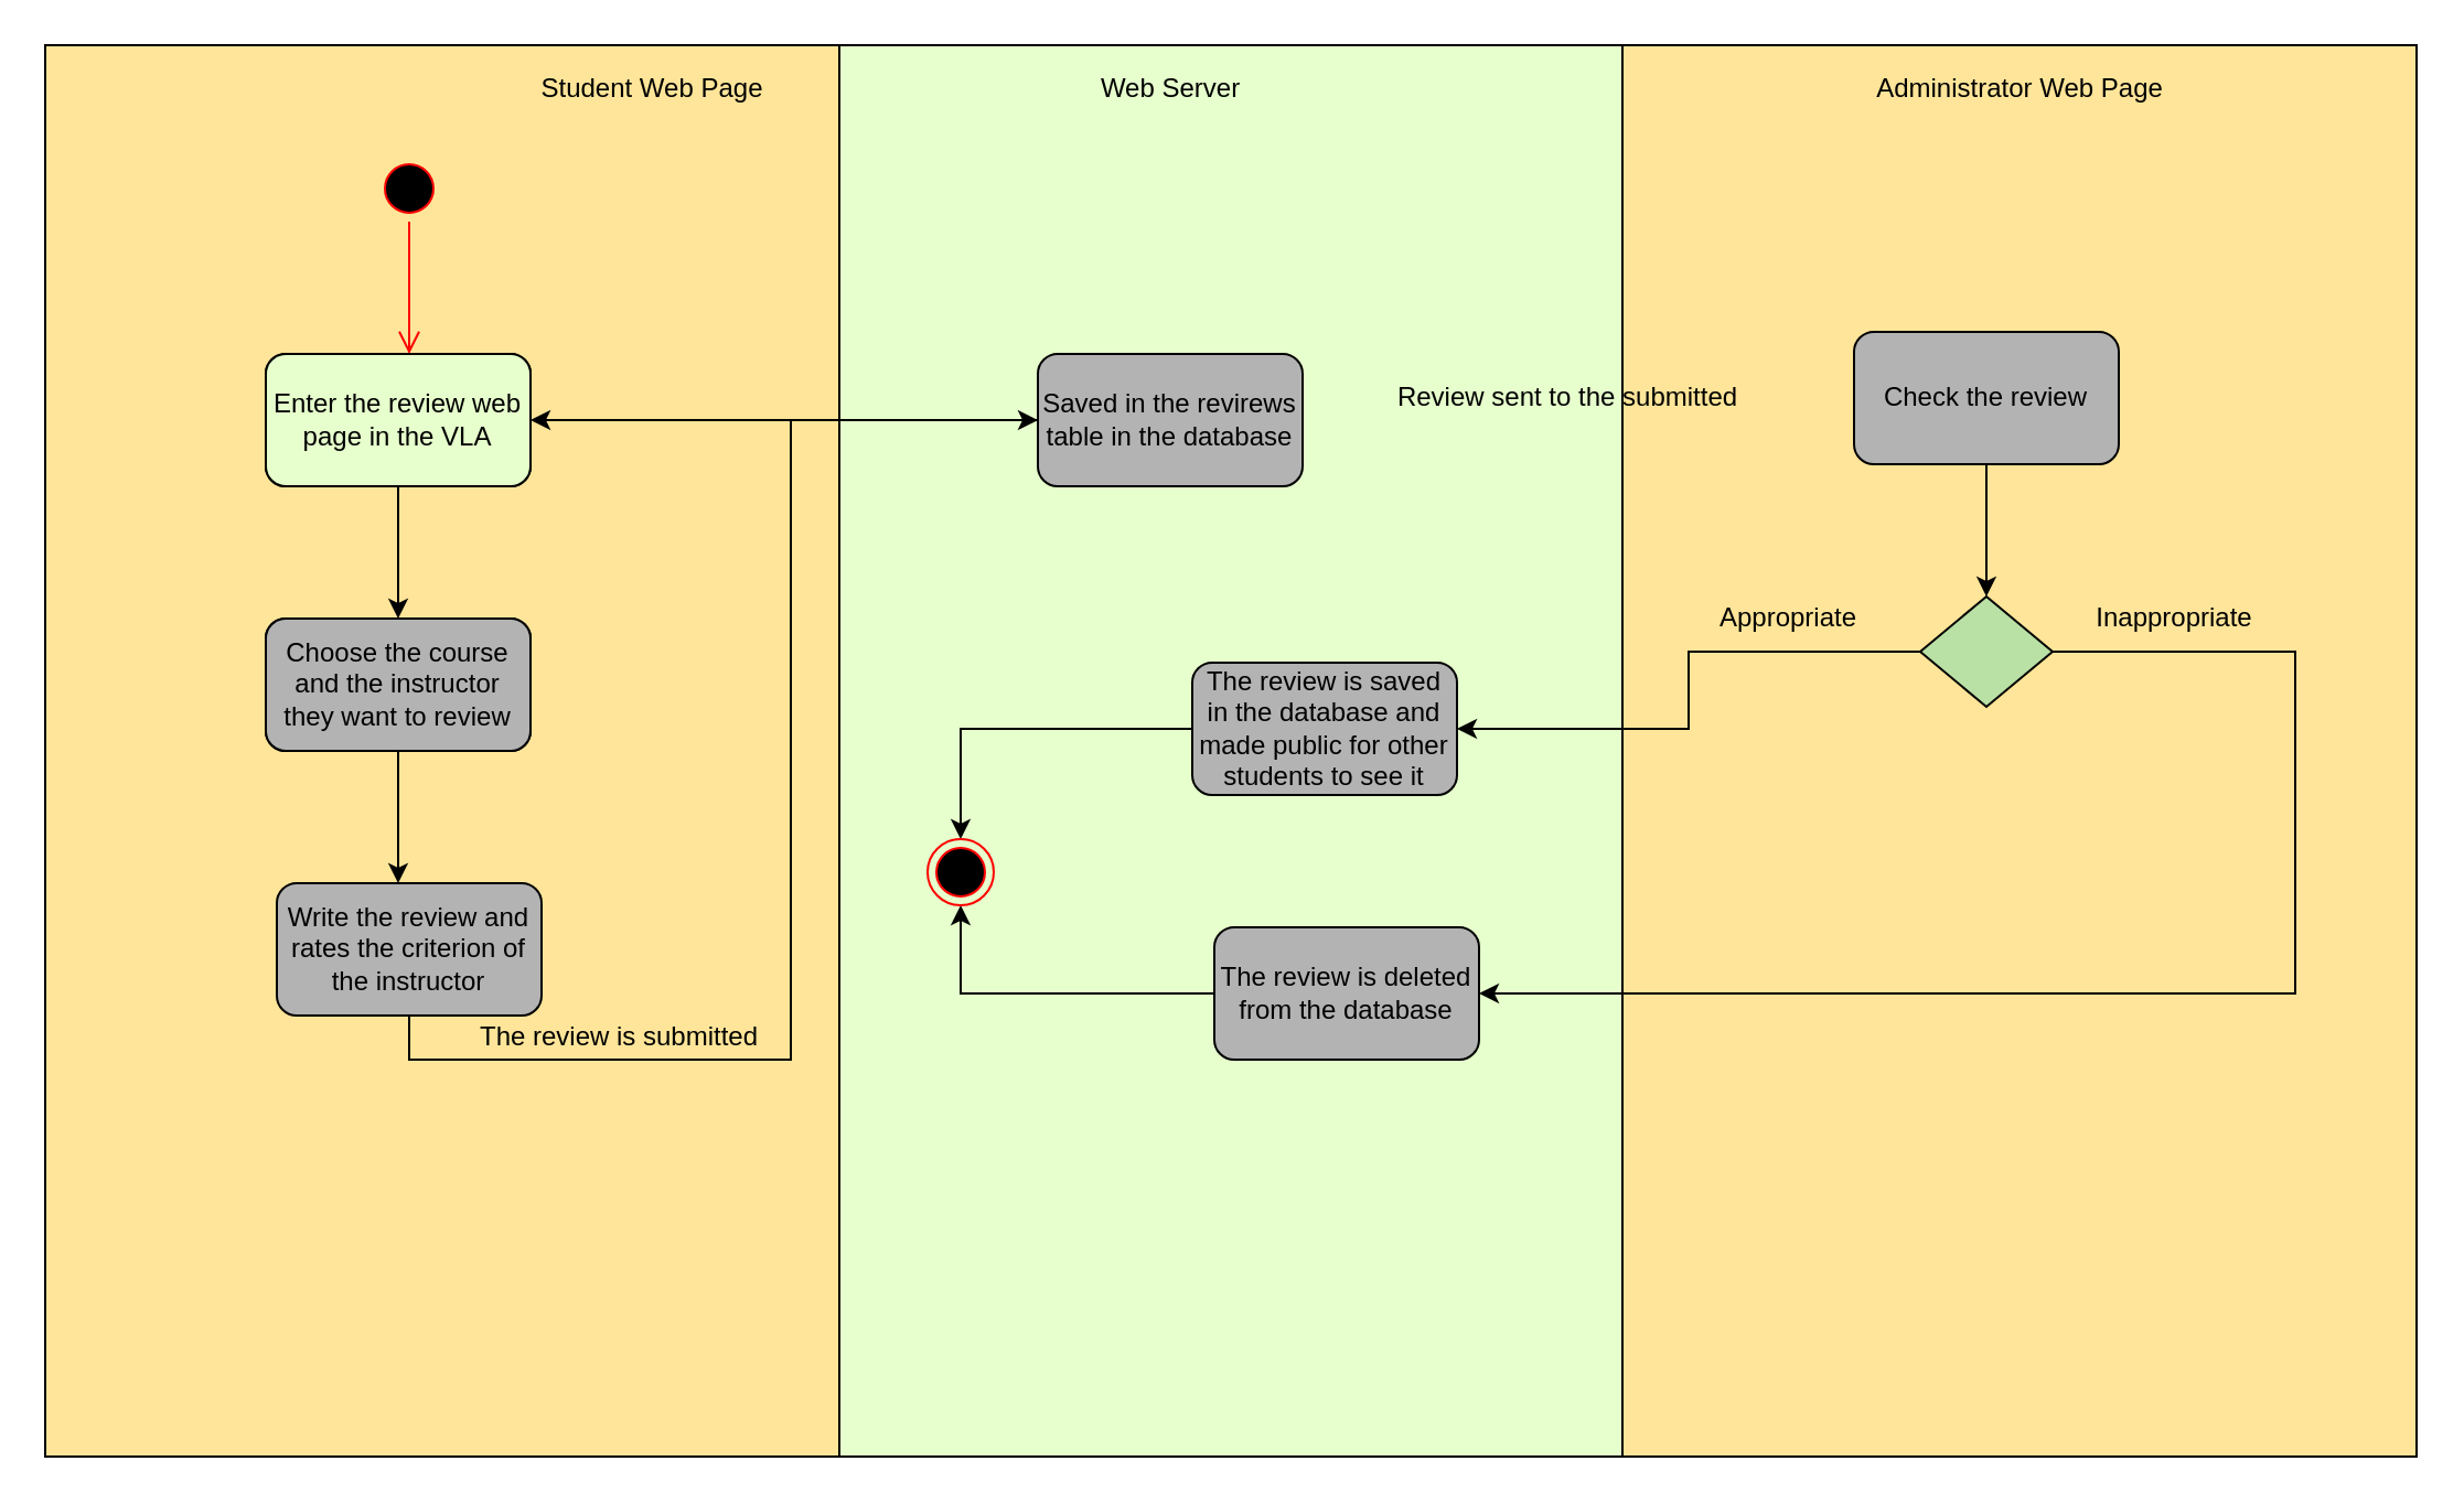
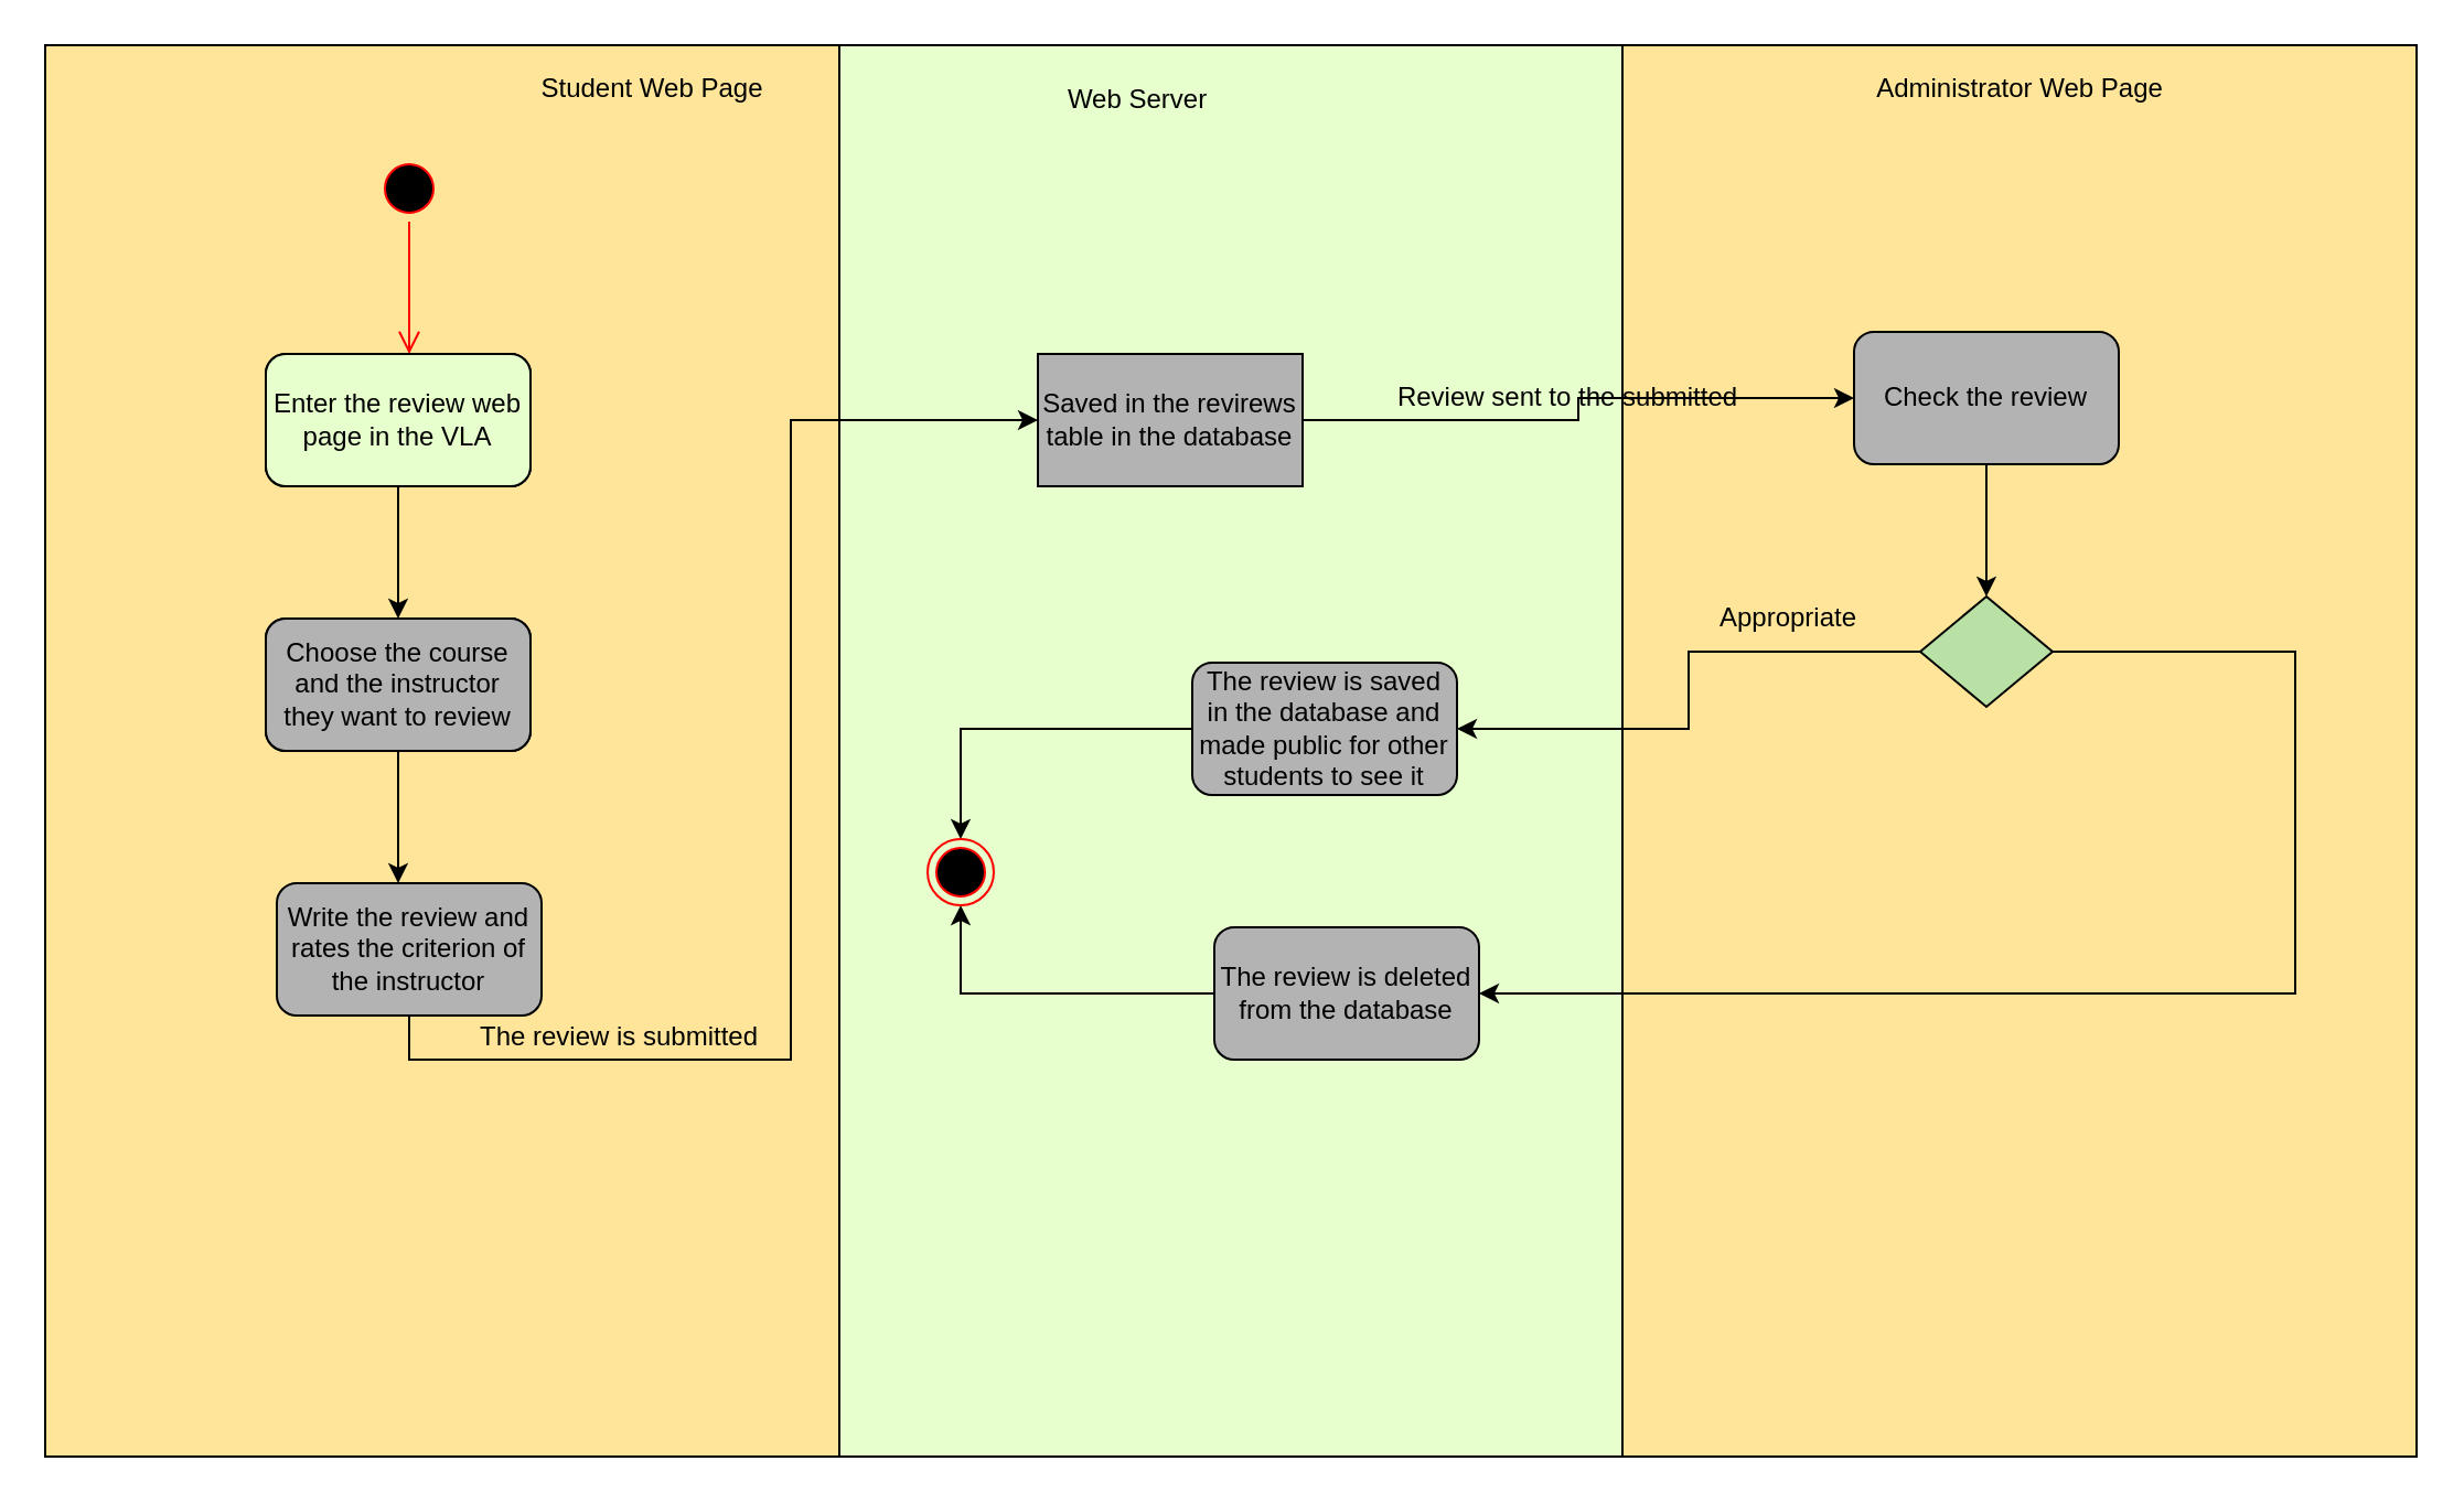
- <mxCell id="5" value="Web Server" style="text;html=1;align=center;verticalAlign=middle;resizable=0;points=[];autosize=1;strokeColor=none;fillColor=none;" parent="1" vertex="1"><mxGeometry x="490" y="30" width="80" height="20" as="geometry" /></mxCell>
+ <mxCell id="5" value="Web Server" style="text;html=1;align=center;verticalAlign=middle;resizable=0;points=[];autosize=1;strokeColor=none;fillColor=none;" parent="1" vertex="1"><mxGeometry x="475" y="35" width="80" height="20" as="geometry" /></mxCell>
- <mxCell id="18" style="edgeStyle=orthogonalEdgeStyle;rounded=0;orthogonalLoop=1;jettySize=auto;html=1;" parent="1" source="19" target="14" edge="1"><mxGeometry relative="1" as="geometry" /></mxCell>
+ <mxCell id="18" style="edgeStyle=orthogonalEdgeStyle;rounded=0;orthogonalLoop=1;jettySize=auto;html=1;" parent="1" source="19" target="21" edge="1"><mxGeometry relative="1" as="geometry" /></mxCell>
- <mxCell id="19" value="Saved in the revirews table in the database" style="rounded=1;whiteSpace=wrap;html=1;fillColor=#B3B3B3;" parent="1" vertex="1"><mxGeometry x="470" y="160" width="120" height="60" as="geometry" /></mxCell>
+ <mxCell id="19" value="Saved in the revirews table in the database" style="whiteSpace=wrap;html=1;fillColor=#B3B3B3;rounded=0;" parent="1" vertex="1"><mxGeometry x="470" y="160" width="120" height="60" as="geometry" /></mxCell>
- <mxCell id="30" value="Inappropriate" style="text;html=1;align=center;verticalAlign=middle;resizable=0;points=[];autosize=1;strokeColor=none;fillColor=none;" parent="1" vertex="1"><mxGeometry x="940" y="270" width="90" height="20" as="geometry" /></mxCell>
